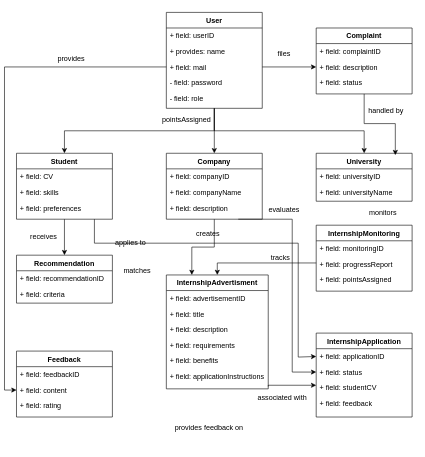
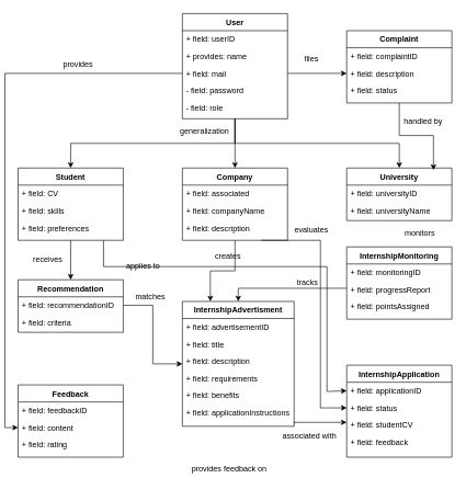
- <mxCell id="24" value="pointsAssigned" style="text;html=1;align=center;verticalAlign=middle;whiteSpace=wrap;rounded=0;" vertex="1" parent="1"><mxGeometry x="254" y="185" width="100" height="30" as="geometry" /></mxCell>
+ <mxCell id="24" value="generalization" style="text;html=1;align=center;verticalAlign=middle;whiteSpace=wrap;rounded=0;" vertex="1" parent="1"><mxGeometry x="254" y="185" width="100" height="30" as="geometry" /></mxCell>
- <mxCell id="21" value="+ field: companyID" style="text;align=left;verticalAlign=top;spacingLeft=4;spacingRight=4;overflow=hidden;rotatable=0;points=[[0,0.5],[1,0.5]];portConstraint=eastwest;" vertex="1" parent="20"><mxGeometry y="26" width="160" height="26" as="geometry" /></mxCell>
+ <mxCell id="21" value="+ field: associated" style="text;align=left;verticalAlign=top;spacingLeft=4;spacingRight=4;overflow=hidden;rotatable=0;points=[[0,0.5],[1,0.5]];portConstraint=eastwest;" vertex="1" parent="20"><mxGeometry y="26" width="160" height="26" as="geometry" /></mxCell>
+ <mxCell id="63" style="edgeStyle=orthogonalEdgeStyle;rounded=0;orthogonalLoop=1;jettySize=auto;html=1;exitX=1;exitY=0.5;exitDx=0;exitDy=0;" edge="1" parent="1" source="34" target="42"><mxGeometry relative="1" as="geometry" /></mxCell>
